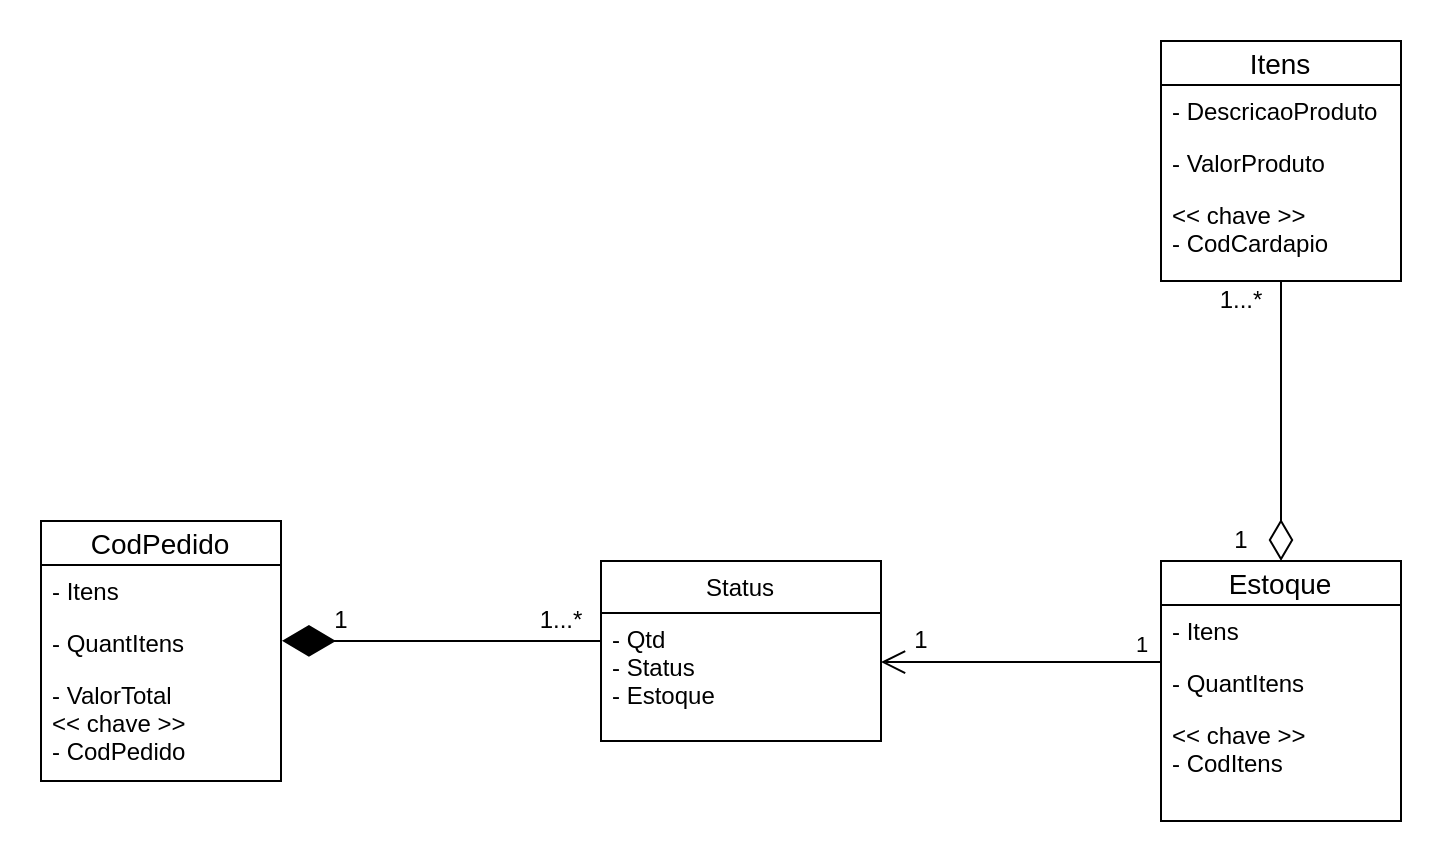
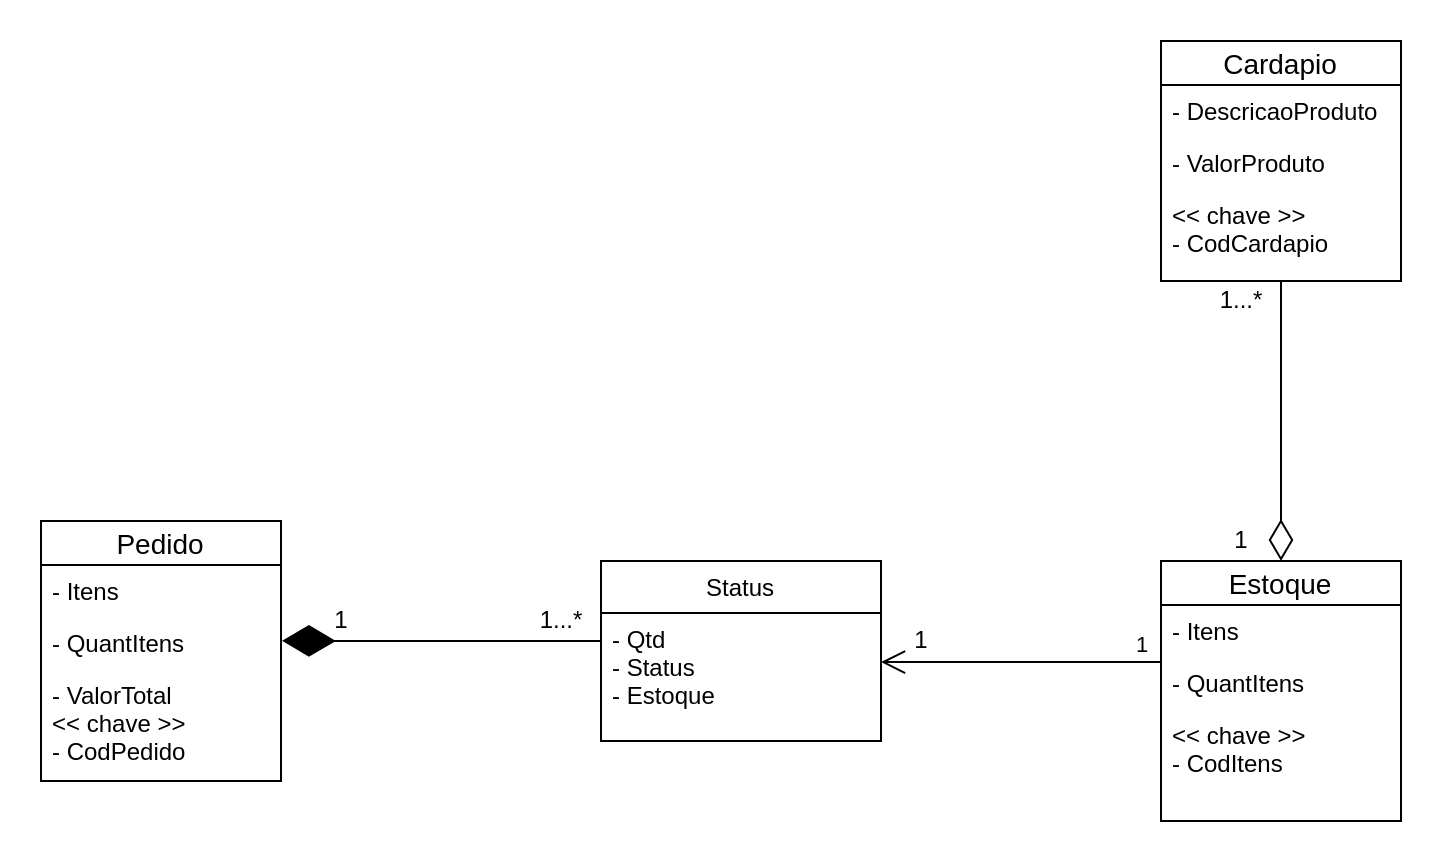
- <mxCell id="8" value="Itens" style="swimlane;fontStyle=0;childLayout=stackLayout;horizontal=1;startSize=22;horizontalStack=0;resizeParent=1;resizeParentMax=0;resizeLast=0;collapsible=1;marginBottom=0;align=center;fontSize=14;" parent="1" vertex="1"><mxGeometry x="580" y="20" width="120" height="120" as="geometry" /></mxCell>
+ <mxCell id="8" value="Cardapio" style="swimlane;fontStyle=0;childLayout=stackLayout;horizontal=1;startSize=22;horizontalStack=0;resizeParent=1;resizeParentMax=0;resizeLast=0;collapsible=1;marginBottom=0;align=center;fontSize=14;" parent="1" vertex="1"><mxGeometry x="580" y="20" width="120" height="120" as="geometry" /></mxCell>
- <mxCell id="3" value="CodPedido" style="swimlane;fontStyle=0;childLayout=stackLayout;horizontal=1;startSize=22;horizontalStack=0;resizeParent=1;resizeParentMax=0;resizeLast=0;collapsible=1;marginBottom=0;align=center;fontSize=14;" parent="1" vertex="1"><mxGeometry x="20" y="260" width="120" height="130" as="geometry" /></mxCell>
+ <mxCell id="3" value="Pedido" style="swimlane;fontStyle=0;childLayout=stackLayout;horizontal=1;startSize=22;horizontalStack=0;resizeParent=1;resizeParentMax=0;resizeLast=0;collapsible=1;marginBottom=0;align=center;fontSize=14;" parent="1" vertex="1"><mxGeometry x="20" y="260" width="120" height="130" as="geometry" /></mxCell>
